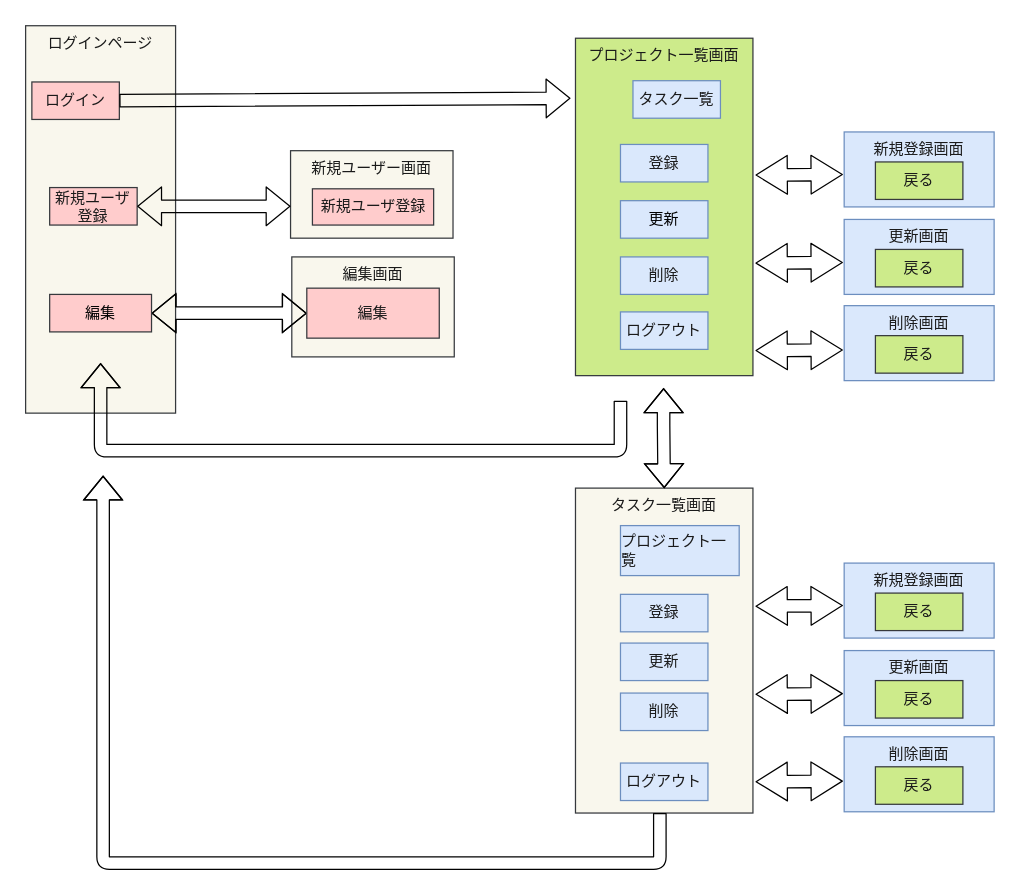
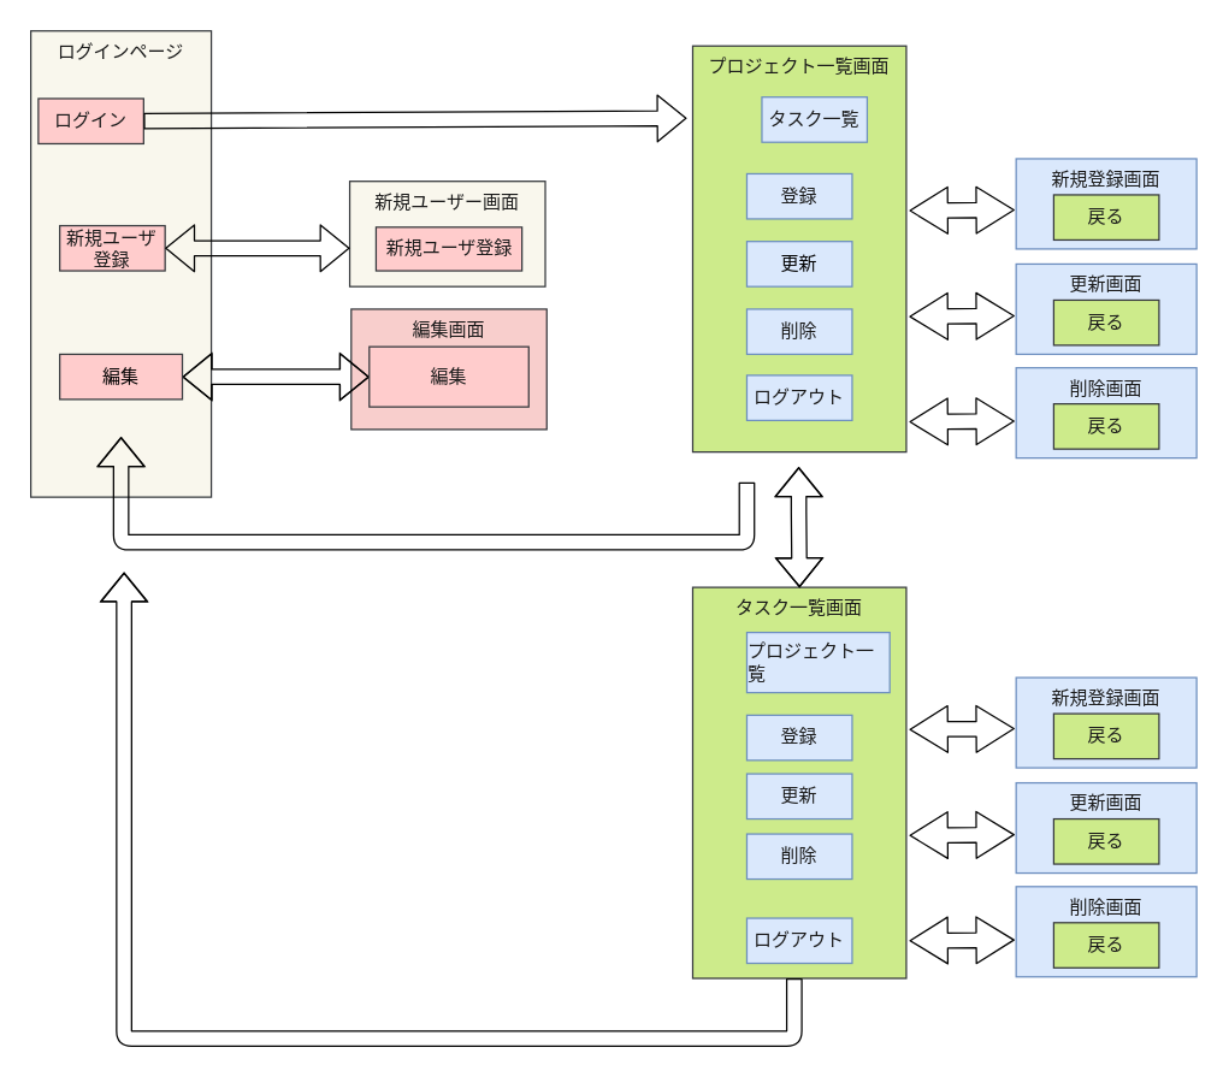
- <mxCell id="2" value="&lt;font color=&quot;#1a1a1a&quot;&gt;編集画面&lt;/font&gt;" style="whiteSpace=wrap;html=1;labelBackgroundColor=none;fontSize=12;fillColor=#f9f7ed;strokeColor=#36393d;verticalAlign=top;" parent="1" vertex="1"><mxGeometry x="233" y="205" width="130" height="80" as="geometry" /></mxCell>
+ <mxCell id="2" value="&lt;font color=&quot;#1a1a1a&quot;&gt;編集画面&lt;/font&gt;" style="whiteSpace=wrap;html=1;labelBackgroundColor=none;fontSize=12;fillColor=#f8cecc;strokeColor=#36393d;verticalAlign=top;" parent="1" vertex="1"><mxGeometry x="233" y="205" width="130" height="80" as="geometry" /></mxCell>
- <mxCell id="4" value="&lt;font color=&quot;#1a1a1a&quot;&gt;タスク一覧画面&lt;br&gt;&lt;/font&gt;" style="whiteSpace=wrap;html=1;fillColor=#f9f7ed;strokeColor=#36393d;verticalAlign=top;" parent="1" vertex="1"><mxGeometry x="460" y="390" width="142" height="260" as="geometry" /></mxCell>
+ <mxCell id="4" value="&lt;font color=&quot;#1a1a1a&quot;&gt;タスク一覧画面&lt;br&gt;&lt;/font&gt;" style="whiteSpace=wrap;html=1;fillColor=#cdeb8b;strokeColor=#36393d;verticalAlign=top;" parent="1" vertex="1"><mxGeometry x="460" y="390" width="142" height="260" as="geometry" /></mxCell>
